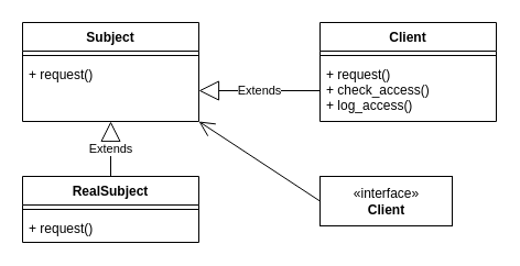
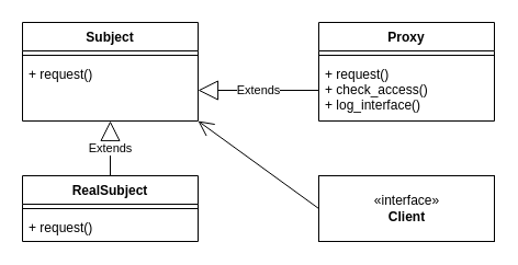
- <mxCell id="5" value="Client" style="swimlane;fontStyle=1;align=center;verticalAlign=top;childLayout=stackLayout;horizontal=1;startSize=26;horizontalStack=0;resizeParent=1;resizeParentMax=0;resizeLast=0;collapsible=1;marginBottom=0;" vertex="1" parent="1"><mxGeometry x="290" y="20" width="160" height="90" as="geometry" /></mxCell>
+ <mxCell id="5" value="Proxy" style="swimlane;fontStyle=1;align=center;verticalAlign=top;childLayout=stackLayout;horizontal=1;startSize=26;horizontalStack=0;resizeParent=1;resizeParentMax=0;resizeLast=0;collapsible=1;marginBottom=0;" vertex="1" parent="1"><mxGeometry x="290" y="20" width="160" height="90" as="geometry" /></mxCell>
- <mxCell id="7" value="+ request()&#10;+ check_access()&#10;+ log_access()" style="text;strokeColor=none;fillColor=none;align=left;verticalAlign=top;spacingLeft=4;spacingRight=4;overflow=hidden;rotatable=0;points=[[0,0.5],[1,0.5]];portConstraint=eastwest;" vertex="1" parent="5"><mxGeometry y="34" width="160" height="56" as="geometry" /></mxCell>
+ <mxCell id="7" value="+ request()&#10;+ check_access()&#10;+ log_interface()" style="text;strokeColor=none;fillColor=none;align=left;verticalAlign=top;spacingLeft=4;spacingRight=4;overflow=hidden;rotatable=0;points=[[0,0.5],[1,0.5]];portConstraint=eastwest;" vertex="1" parent="5"><mxGeometry y="34" width="160" height="56" as="geometry" /></mxCell>
- <mxCell id="11" value="«interface»&lt;br&gt;&lt;b&gt;Client&lt;/b&gt;" style="html=1;" vertex="1" parent="1"><mxGeometry x="290" y="160" width="120" height="45" as="geometry" /></mxCell>
+ <mxCell id="11" value="«interface»&lt;br&gt;&lt;b&gt;Client&lt;/b&gt;" style="html=1;" vertex="1" parent="1"><mxGeometry x="290" y="160" width="160" height="60" as="geometry" /></mxCell>
